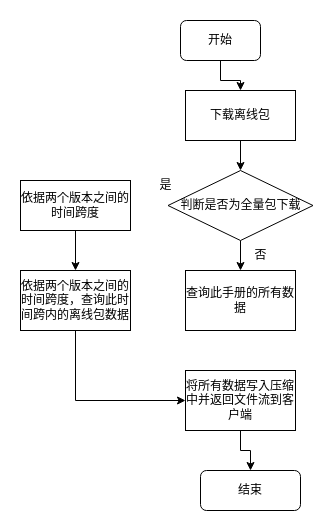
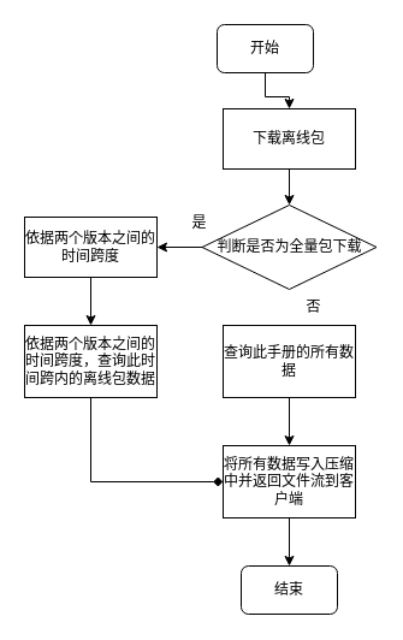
+ <mxCell id="6" style="edgeStyle=orthogonalEdgeStyle;rounded=0;orthogonalLoop=1;jettySize=auto;html=1;entryX=1;entryY=0.5;entryDx=0;entryDy=0;" edge="1" parent="1" source="8" target="10"><mxGeometry relative="1" as="geometry" /></mxCell>
- <mxCell id="7" style="edgeStyle=orthogonalEdgeStyle;rounded=0;orthogonalLoop=1;jettySize=auto;html=1;entryX=0.5;entryY=0;entryDx=0;entryDy=0;" edge="1" parent="1" source="8" target="18"><mxGeometry relative="1" as="geometry" /></mxCell>
+ <mxCell id="17" style="edgeStyle=orthogonalEdgeStyle;rounded=0;orthogonalLoop=1;jettySize=auto;html=1;entryX=0.5;entryY=0;entryDx=0;entryDy=0;" edge="1" parent="1" source="18" target="15"><mxGeometry relative="1" as="geometry" /></mxCell>
- <mxCell id="12" style="edgeStyle=orthogonalEdgeStyle;rounded=0;orthogonalLoop=1;jettySize=auto;html=1;entryX=0;entryY=0.5;entryDx=0;entryDy=0;exitX=0.5;exitY=1;exitDx=0;exitDy=0;" edge="1" parent="1" source="13" target="15"><mxGeometry relative="1" as="geometry" /></mxCell>
+ <mxCell id="12" style="edgeStyle=orthogonalEdgeStyle;rounded=0;orthogonalLoop=1;jettySize=auto;html=1;entryX=0;entryY=0.5;entryDx=0;entryDy=0;exitX=0.5;exitY=1;exitDx=0;exitDy=0;endArrow=diamond;" edge="1" parent="1" source="13" target="15"><mxGeometry relative="1" as="geometry" /></mxCell>
- <mxCell id="16" value="结束" style="rounded=1;whiteSpace=wrap;html=1;" vertex="1" parent="1"><mxGeometry x="200" y="470" width="100" height="40" as="geometry" /></mxCell>
+ <mxCell id="16" value="结束" style="rounded=1;whiteSpace=wrap;html=1;" vertex="1" parent="1"><mxGeometry x="200" y="470" width="80" height="40" as="geometry" /></mxCell>
